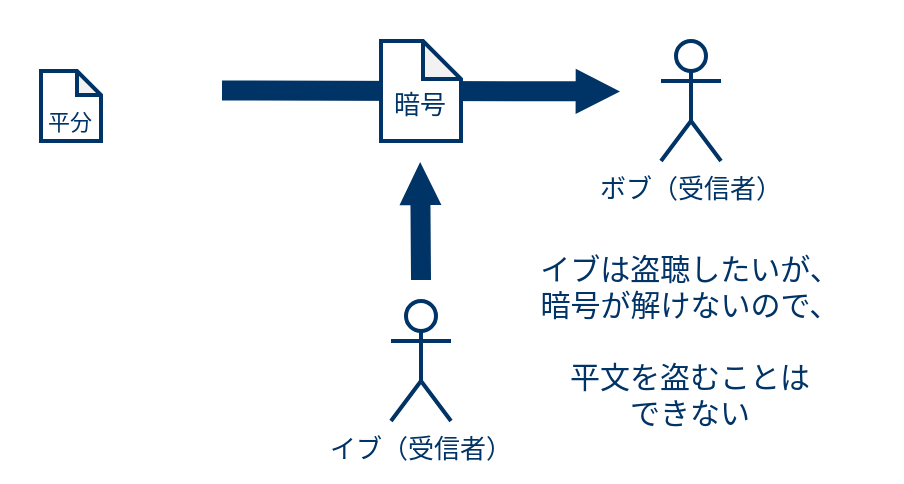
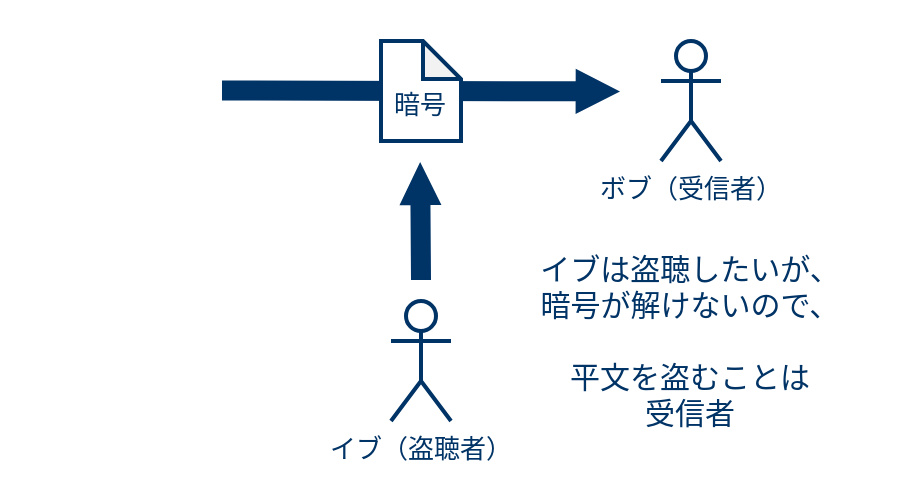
- <mxCell id="8" value="&lt;font color=&quot;#003366&quot;&gt;&lt;br&gt;&lt;font style=&quot;font-size: 11px&quot;&gt;平分&lt;/font&gt;&lt;br&gt;&lt;/font&gt;" style="shape=note;whiteSpace=wrap;html=1;backgroundOutline=1;darkOpacity=0.05;size=12;gradientColor=none;fillColor=#FFFFFF;strokeColor=#003366;strokeWidth=2;" vertex="1" parent="1"><mxGeometry x="20" y="35" width="30" height="35" as="geometry" /></mxCell>
- <mxCell id="7" value="&lt;font color=&quot;#003366&quot; style=&quot;font-size: 15px&quot;&gt;イブは盗聴したいが、&lt;br&gt;暗号が解けないので、&lt;br&gt;&lt;br&gt;平文を盗むことは&lt;br&gt;できない&lt;/font&gt;" style="text;html=1;strokeColor=none;fillColor=none;align=center;verticalAlign=middle;whiteSpace=wrap;rounded=0;" parent="1" vertex="1"><mxGeometry x="260" y="120" width="170" height="100" as="geometry" /></mxCell>
+ <mxCell id="7" value="&lt;font color=&quot;#003366&quot; style=&quot;font-size: 15px&quot;&gt;イブは盗聴したいが、&lt;br&gt;暗号が解けないので、&lt;br&gt;&lt;br&gt;平文を盗むことは&lt;br&gt;受信者&lt;/font&gt;" style="text;html=1;strokeColor=none;fillColor=none;align=center;verticalAlign=middle;whiteSpace=wrap;rounded=0;" parent="1" vertex="1"><mxGeometry x="260" y="120" width="170" height="100" as="geometry" /></mxCell>
- <mxCell id="3" value="&lt;font color=&quot;#003366&quot; style=&quot;font-size: 13px&quot;&gt;イブ（受信者）&lt;/font&gt;" style="shape=umlActor;verticalLabelPosition=bottom;labelBackgroundColor=#ffffff;verticalAlign=top;html=1;outlineConnect=0;strokeColor=#003366;strokeWidth=2;" parent="1" vertex="1"><mxGeometry x="195" y="150" width="30" height="60" as="geometry" /></mxCell>
+ <mxCell id="3" value="&lt;font color=&quot;#003366&quot; style=&quot;font-size: 13px&quot;&gt;イブ（盗聴者）&lt;/font&gt;" style="shape=umlActor;verticalLabelPosition=bottom;labelBackgroundColor=#ffffff;verticalAlign=top;html=1;outlineConnect=0;strokeColor=#003366;strokeWidth=2;" parent="1" vertex="1"><mxGeometry x="195" y="150" width="30" height="60" as="geometry" /></mxCell>
